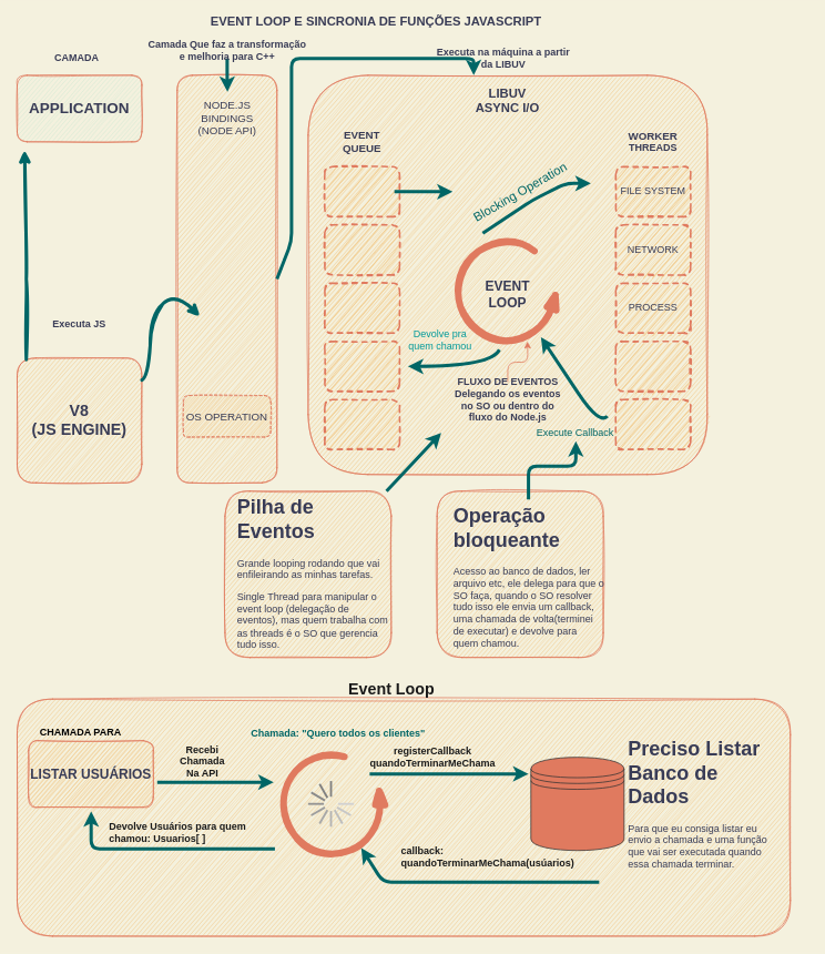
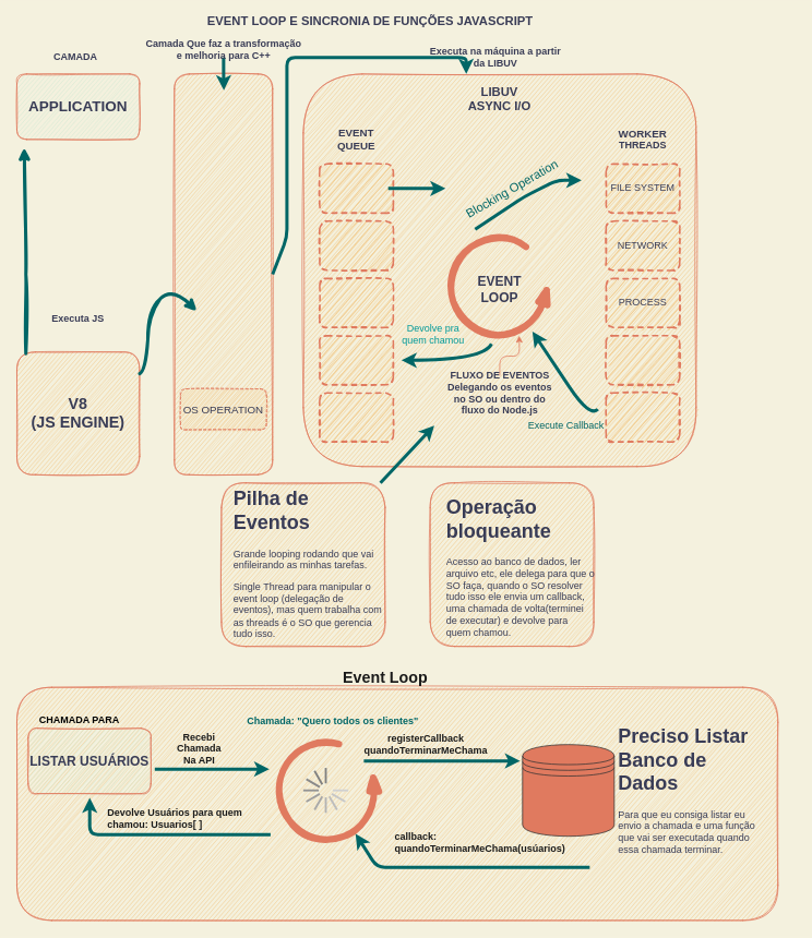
- <mxCell id="8" value="&lt;font style=&quot;font-size: 13px&quot;&gt;&lt;span&gt;NODE.JS&lt;/span&gt;&lt;br&gt;&lt;span&gt;BINDINGS&lt;/span&gt;&lt;br&gt;&lt;span&gt;(NODE API)&lt;/span&gt;&lt;/font&gt;" style="text;html=1;strokeColor=none;fillColor=none;align=center;verticalAlign=middle;whiteSpace=wrap;rounded=0;sketch=1;fontColor=#393C56;" parent="1" vertex="1"><mxGeometry x="227.5" y="130" width="90" height="23.33" as="geometry" /></mxCell>
- <mxCell id="40" value="" style="edgeStyle=orthogonalEdgeStyle;curved=0;rounded=1;sketch=0;orthogonalLoop=1;jettySize=auto;html=1;fontColor=#393C56;strokeColor=#006666;strokeWidth=4;fillColor=#F2CC8F;" parent="1" source="41" target="43" edge="1"><mxGeometry relative="1" as="geometry"><Array as="points"><mxPoint x="635" y="560" /><mxPoint x="692" y="560" /></Array></mxGeometry></mxCell>
- <mxCell id="49" value="&lt;font size=&quot;1&quot;&gt;&lt;b style=&quot;font-size: 16px&quot;&gt;LISTAR USUÁRIOS&lt;/b&gt;&lt;/font&gt;" style="rounded=1;whiteSpace=wrap;html=1;sketch=1;fillColor=#F2CC8F;strokeColor=#E07A5F;fontColor=#393C56;" parent="1" vertex="1"><mxGeometry x="33.75" y="890" width="150" height="80" as="geometry" /></mxCell>
+ <mxCell id="49" value="&lt;font size=&quot;1&quot;&gt;&lt;b style=&quot;font-size: 16px&quot;&gt;LISTAR USUÁRIOS&lt;/b&gt;&lt;/font&gt;" style="rounded=1;whiteSpace=wrap;html=1;sketch=1;fillColor=#d5e8d4;strokeColor=#E07A5F;fontColor=#393C56;" parent="1" vertex="1"><mxGeometry x="33.75" y="890" width="150" height="80" as="geometry" /></mxCell>
